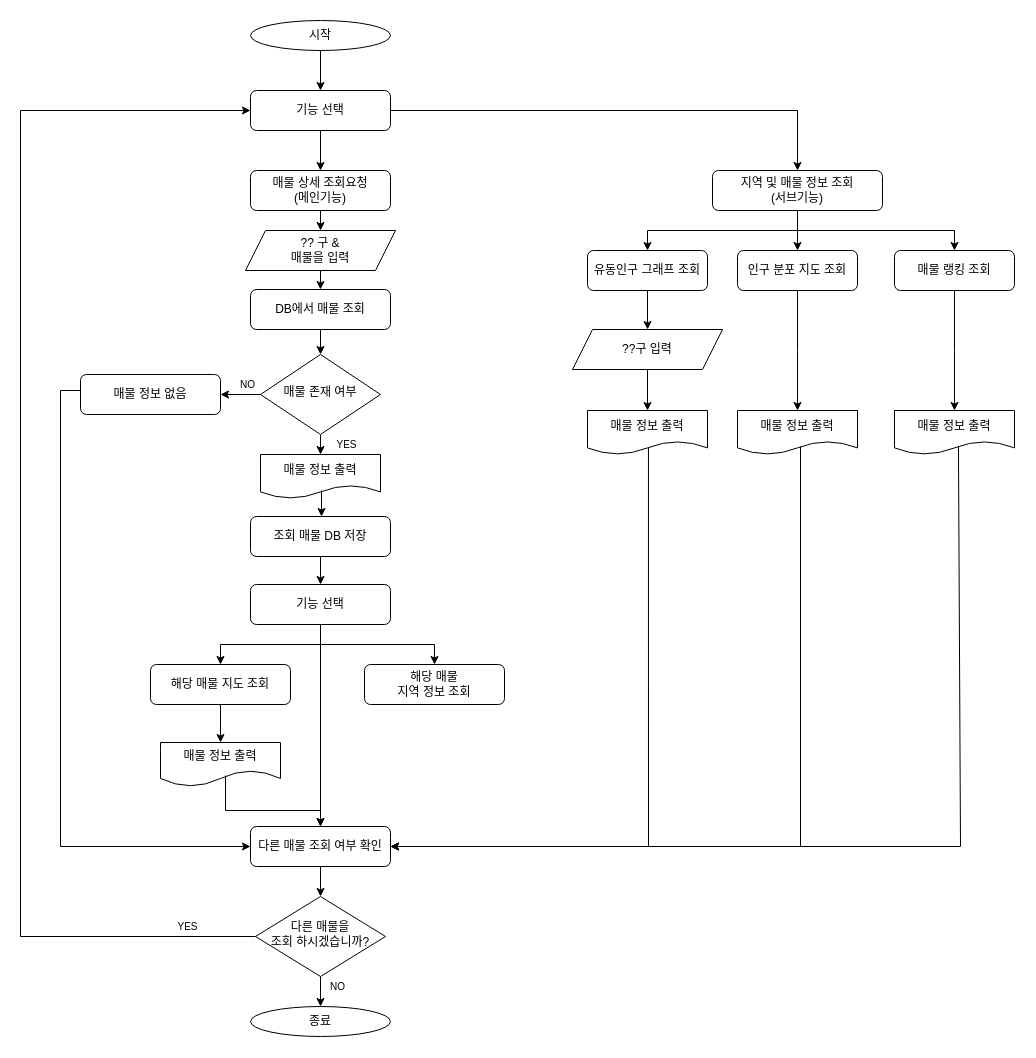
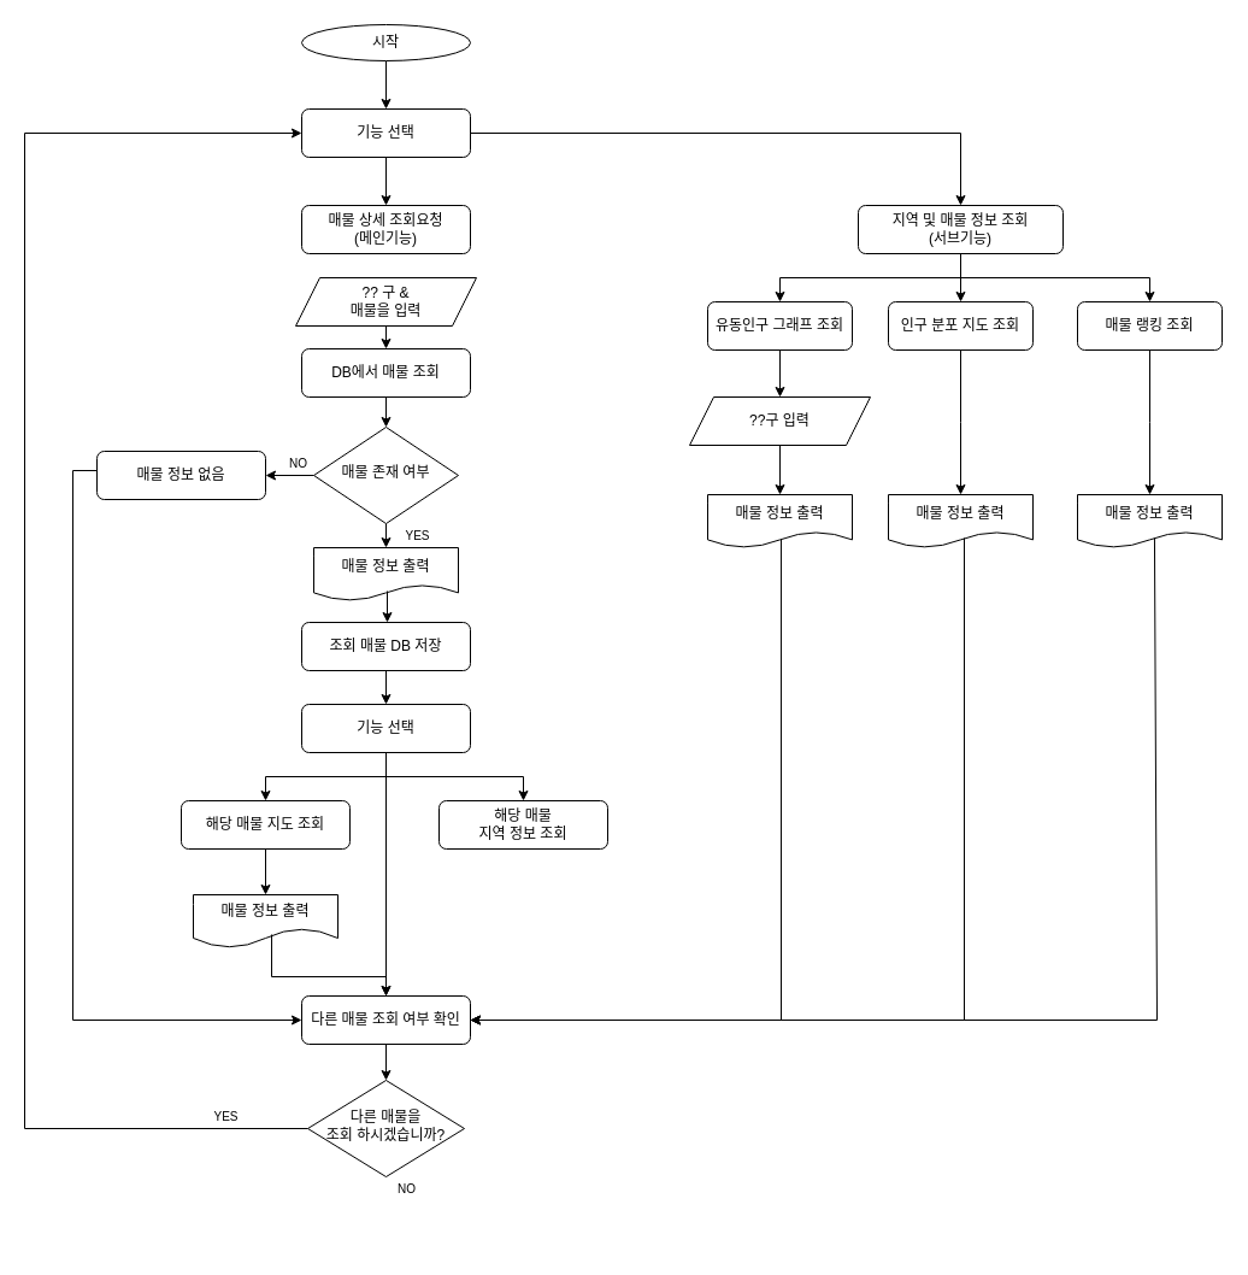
- <mxCell id="23" style="edgeStyle=orthogonalEdgeStyle;rounded=0;orthogonalLoop=1;jettySize=auto;html=1;exitX=0.5;exitY=1;exitDx=0;exitDy=0;entryX=0.5;entryY=0;entryDx=0;entryDy=0;" edge="1" parent="1" source="24" target="46"><mxGeometry relative="1" as="geometry" /></mxCell>
- <mxCell id="5" style="edgeStyle=orthogonalEdgeStyle;rounded=0;orthogonalLoop=1;jettySize=auto;html=1;exitX=0.5;exitY=1;exitDx=0;exitDy=0;entryX=0.5;entryY=0;entryDx=0;entryDy=0;" parent="1" source="7" target="14" edge="1"><mxGeometry relative="1" as="geometry" /></mxCell>
- <mxCell id="14" value="종료" style="ellipse;whiteSpace=wrap;html=1;" parent="1" vertex="1"><mxGeometry x="250" y="1006" width="140" height="30" as="geometry" /></mxCell>
